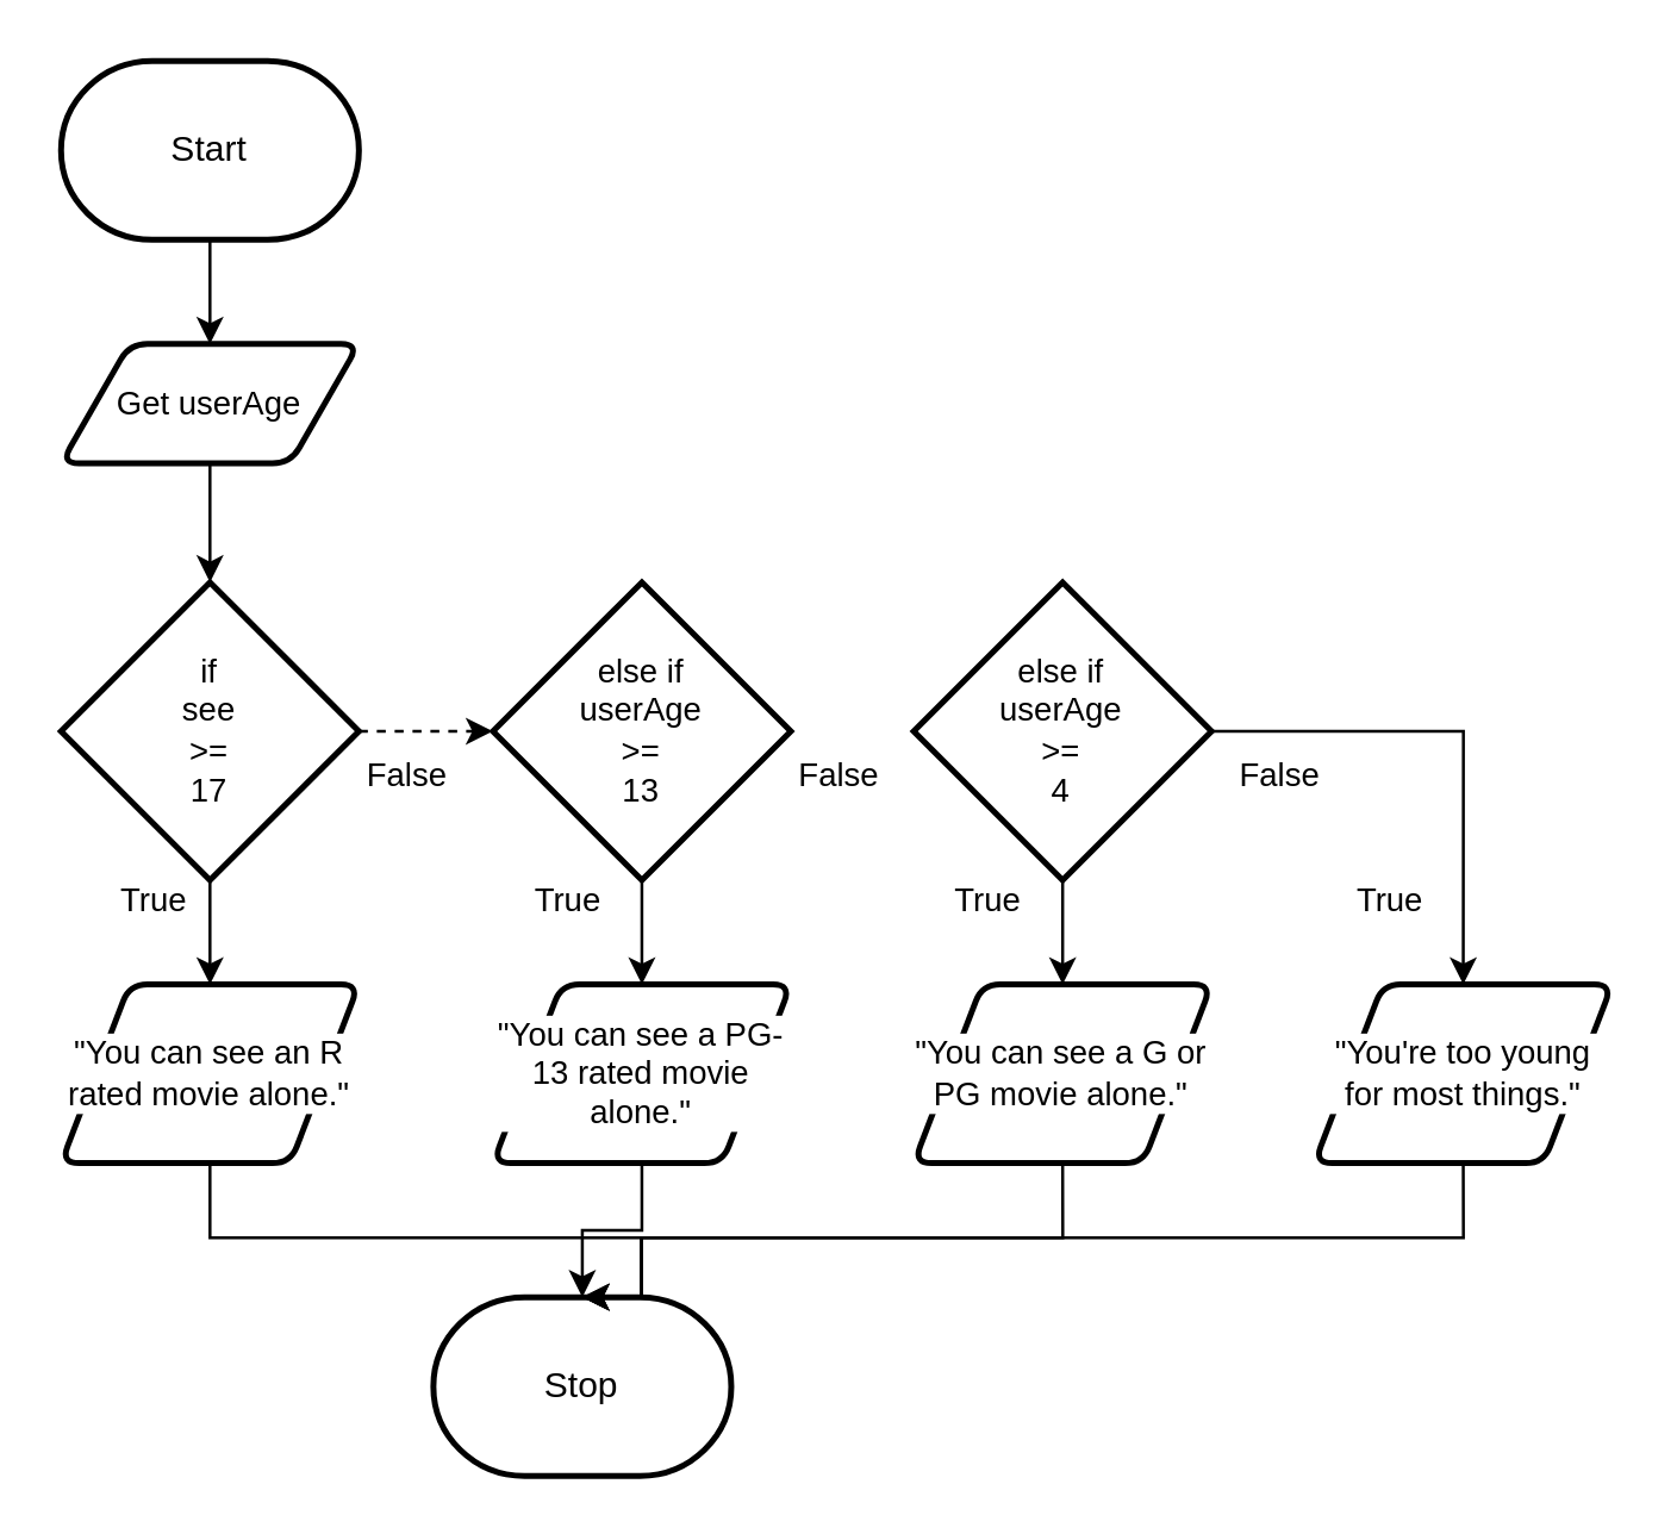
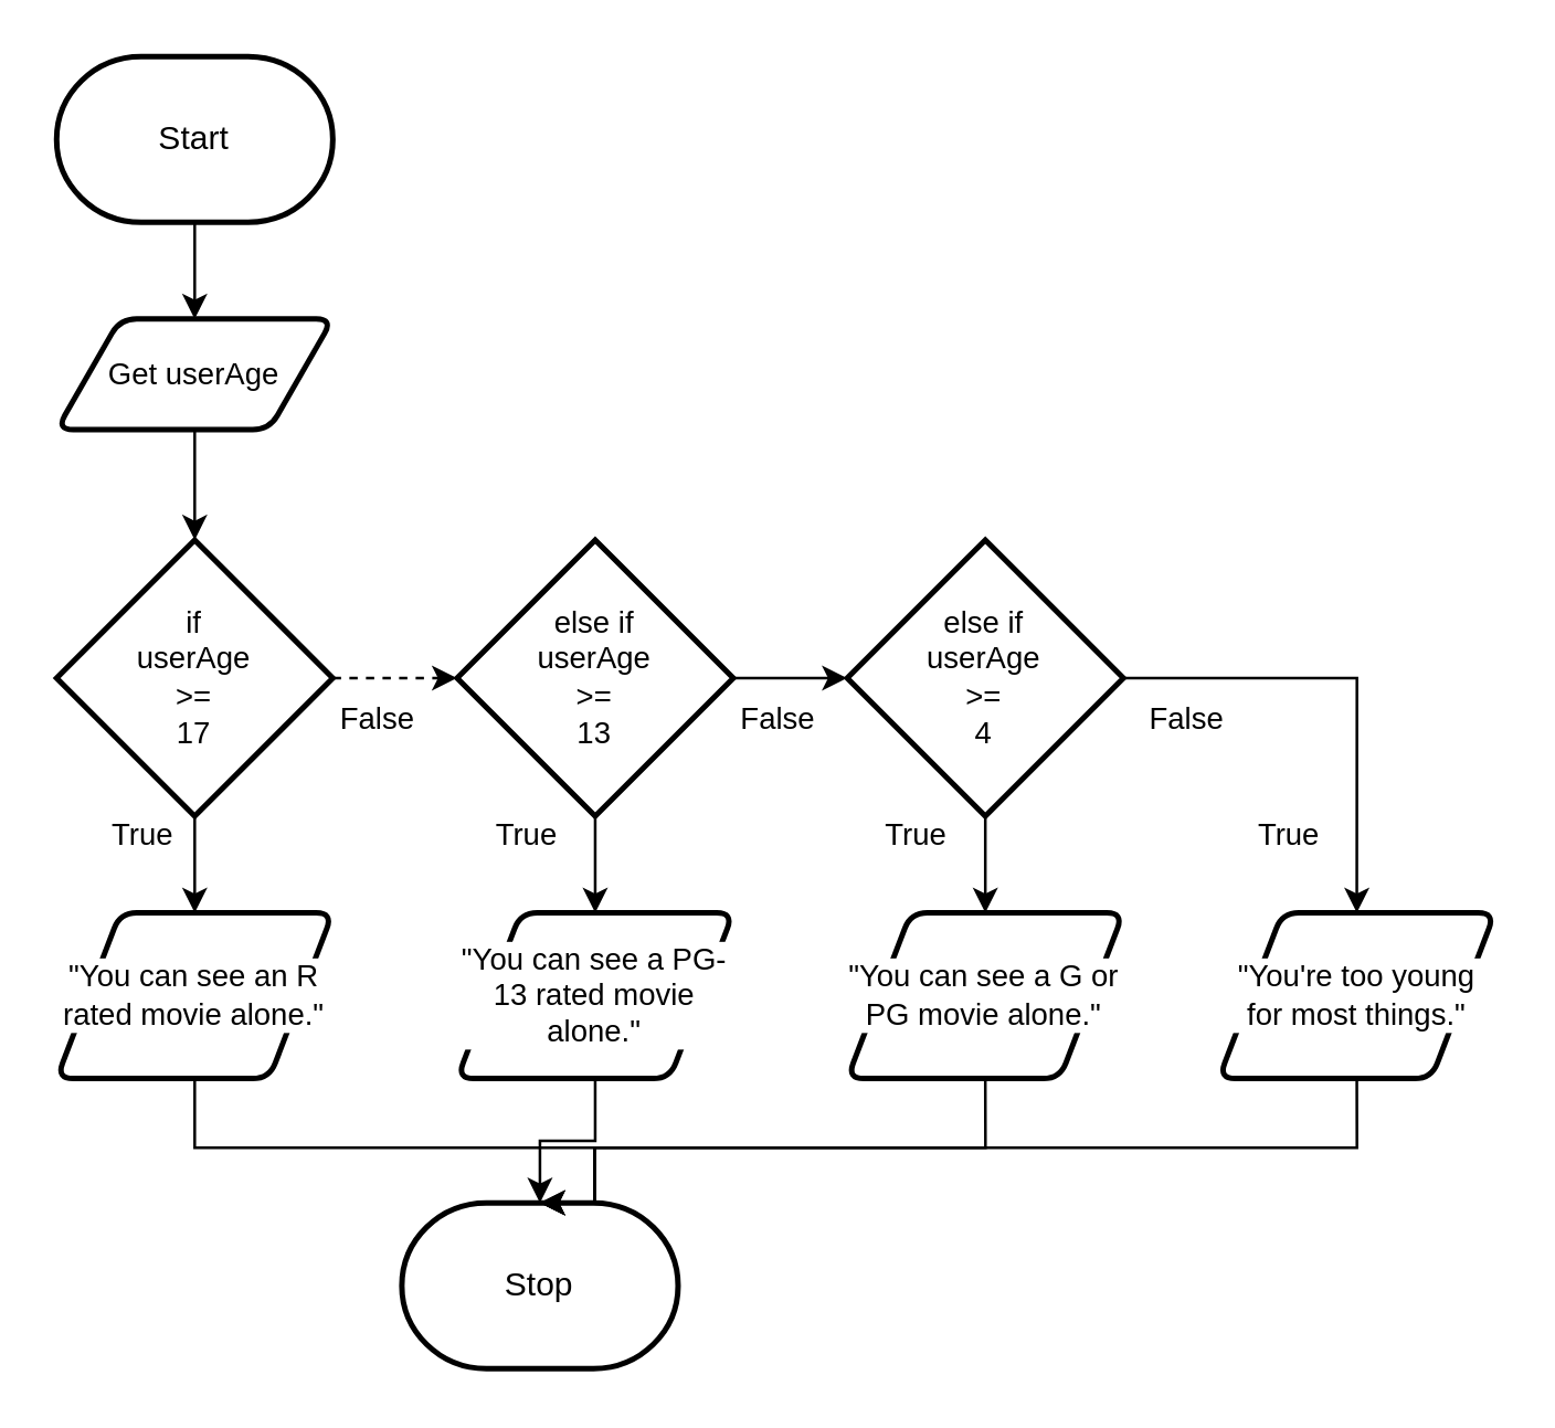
- <mxCell id="6" value="if&lt;div&gt;see&lt;/div&gt;&lt;div&gt;&amp;gt;=&lt;/div&gt;&lt;div&gt;17&lt;/div&gt;" style="strokeWidth=2;html=1;shape=mxgraph.flowchart.decision;whiteSpace=wrap;fontFamily=Helvetica;fontSize=11;fontColor=default;labelBackgroundColor=default;" vertex="1" parent="1"><mxGeometry x="20" y="195" width="100" height="100" as="geometry" /></mxCell>
+ <mxCell id="6" value="if&lt;div&gt;userAge&lt;/div&gt;&lt;div&gt;&amp;gt;=&lt;/div&gt;&lt;div&gt;17&lt;/div&gt;" style="strokeWidth=2;html=1;shape=mxgraph.flowchart.decision;whiteSpace=wrap;fontFamily=Helvetica;fontSize=11;fontColor=default;labelBackgroundColor=default;" vertex="1" parent="1"><mxGeometry x="20" y="195" width="100" height="100" as="geometry" /></mxCell>
+ <mxCell id="14" style="edgeStyle=none;html=1;exitX=1;exitY=0.5;exitDx=0;exitDy=0;exitPerimeter=0;entryX=0;entryY=0.5;entryDx=0;entryDy=0;entryPerimeter=0;" edge="1" parent="1" source="15" target="21"><mxGeometry relative="1" as="geometry" /></mxCell>
